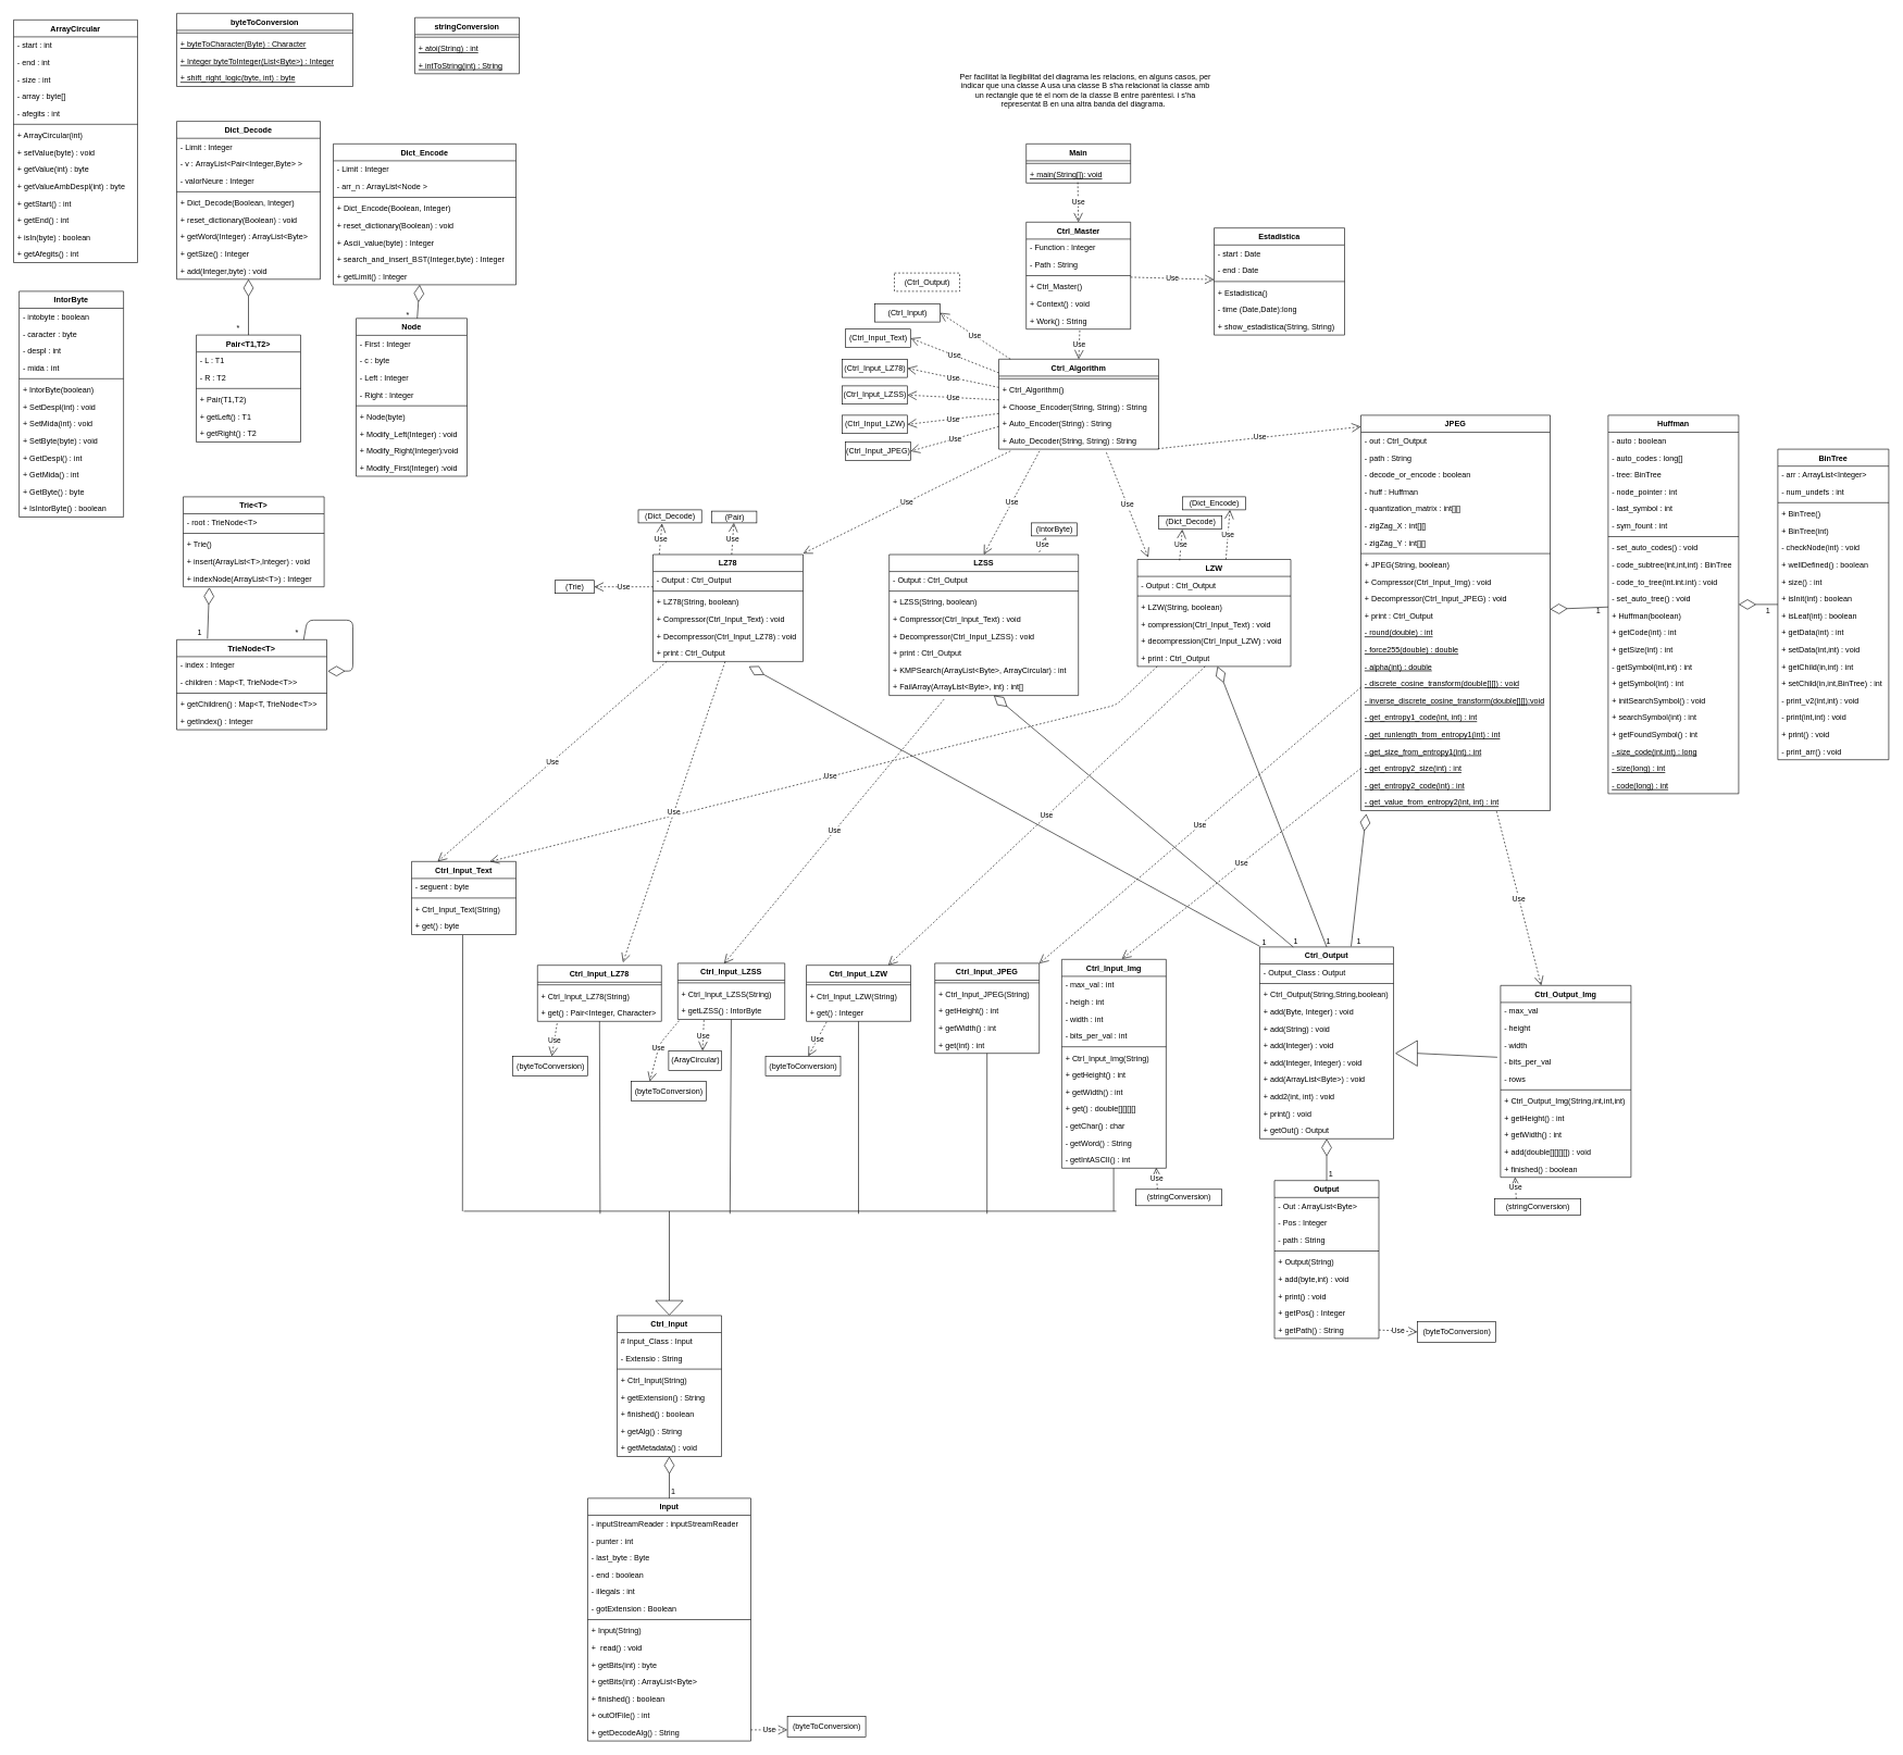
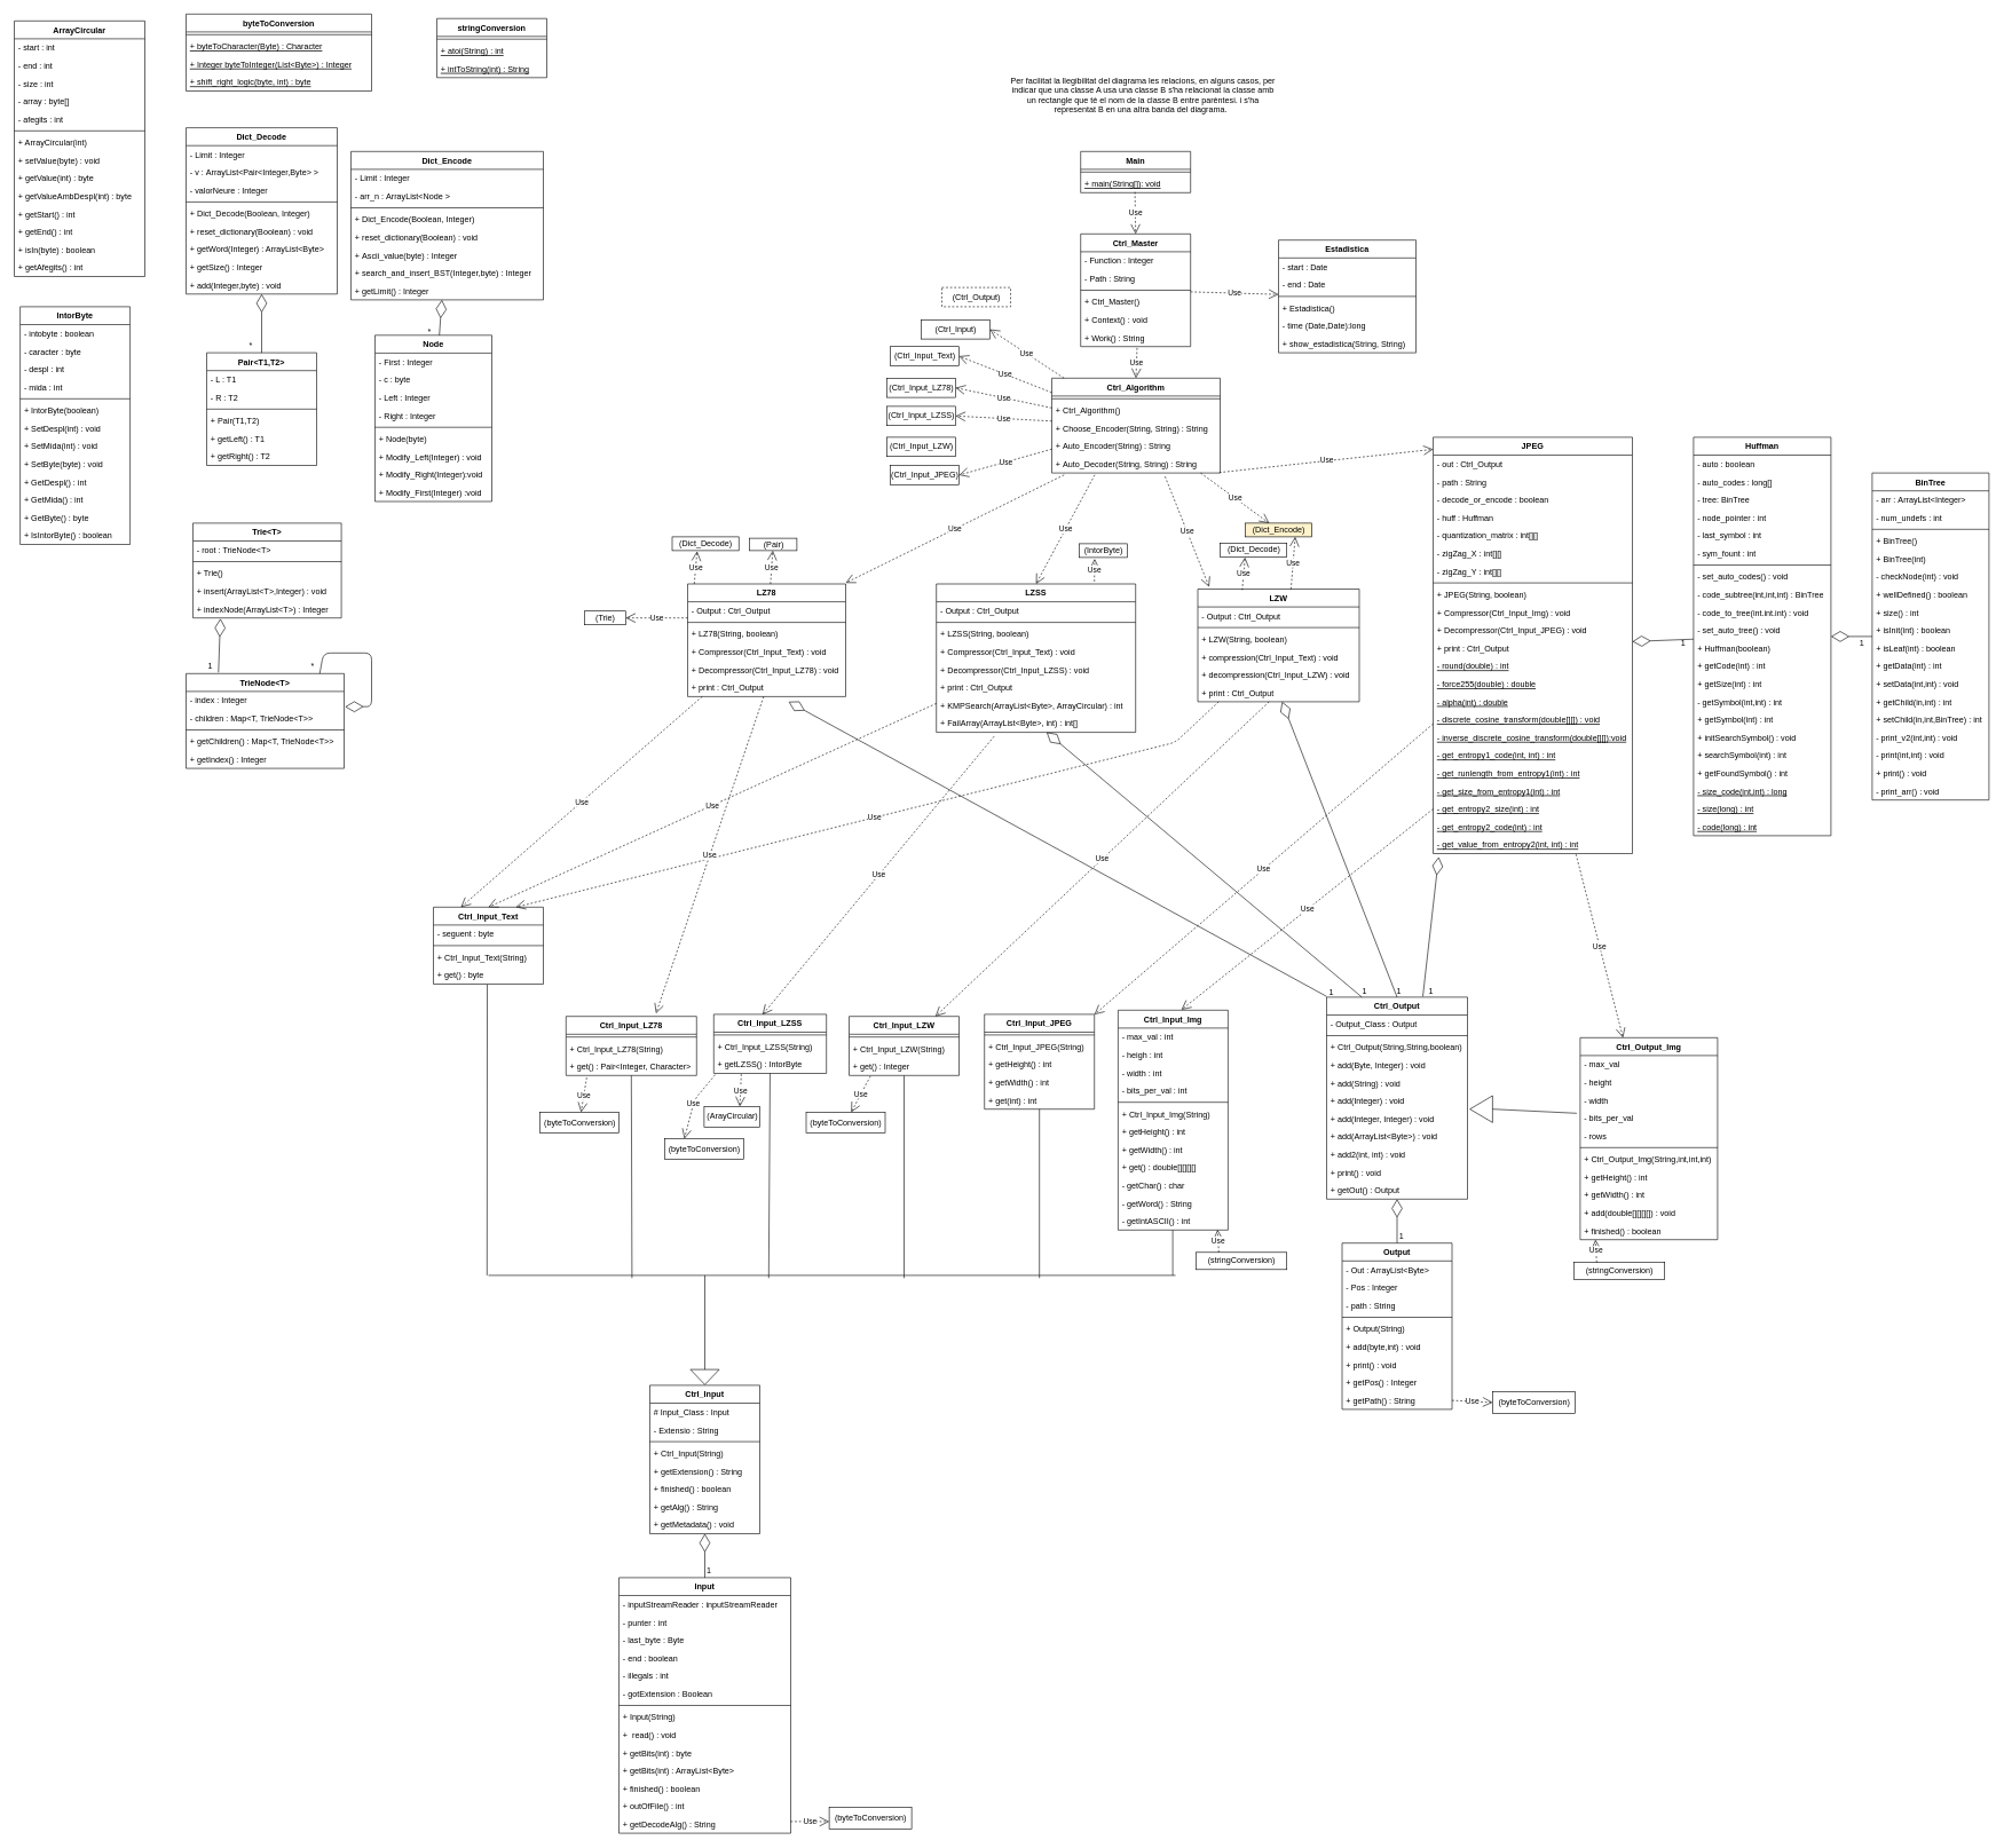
- <mxCell id="384" value="Use" style="endArrow=open;endSize=12;dashed=1;html=1;entryX=1;entryY=0.5;entryDx=0;entryDy=0;" parent="1" source="9" target="379" edge="1"><mxGeometry width="160" relative="1" as="geometry"><mxPoint x="1460" y="670" as="sourcePoint" /><mxPoint x="1620" y="670" as="targetPoint" /></mxGeometry></mxCell>
+ <mxCell id="384" value="Use" style="endArrow=open;endSize=12;dashed=1;html=1;" parent="1" source="9" target="321" edge="1"><mxGeometry width="160" relative="1" as="geometry"><mxPoint x="1460" y="670" as="sourcePoint" /><mxPoint x="1620" y="670" as="targetPoint" /></mxGeometry></mxCell>
- <mxCell id="321" value="(Dict_Encode)" style="html=1;" parent="1" vertex="1"><mxGeometry x="1811.5" y="761" width="97" height="20" as="geometry" /></mxCell>
+ <mxCell id="321" value="(Dict_Encode)" style="html=1;fillColor=#fff2cc;" parent="1" vertex="1"><mxGeometry x="1811.5" y="761" width="97" height="20" as="geometry" /></mxCell>
- <mxCell id="337" value="(IntorByte)" style="html=1;" parent="1" vertex="1"><mxGeometry x="1580" y="801" width="70" height="20" as="geometry" /></mxCell>
+ <mxCell id="337" value="(IntorByte)" style="html=1;" parent="1" vertex="1"><mxGeometry x="1570" y="791" width="70" height="20" as="geometry" /></mxCell>
+ <mxCell id="249" value="Use" style="endArrow=open;endSize=12;dashed=1;html=1;entryX=0.5;entryY=0;entryDx=0;entryDy=0;" parent="1" source="98" target="48" edge="1"><mxGeometry width="160" relative="1" as="geometry"><mxPoint x="1200" y="1330" as="sourcePoint" /><mxPoint x="1400" y="1490" as="targetPoint" /></mxGeometry></mxCell>
